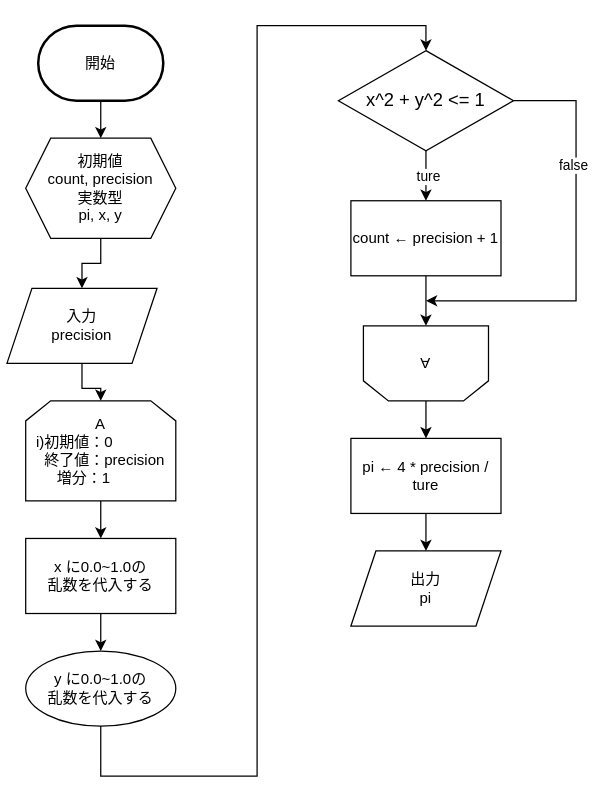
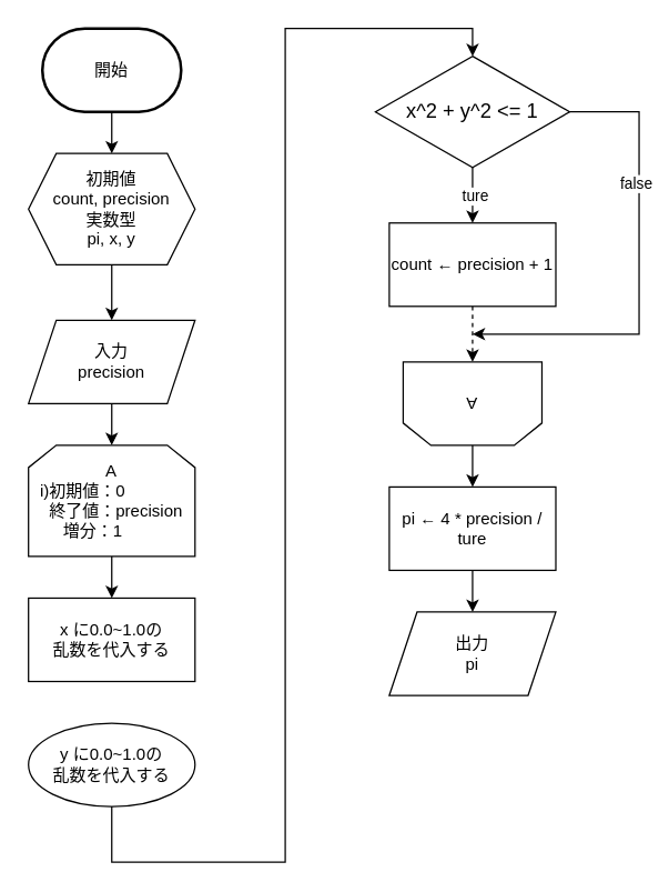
- <mxCell id="19" value="" style="edgeStyle=orthogonalEdgeStyle;rounded=0;orthogonalLoop=1;jettySize=auto;html=1;" parent="1" source="20" target="22" edge="1"><mxGeometry relative="1" as="geometry" /></mxCell>
+ <mxCell id="19" value="" style="edgeStyle=orthogonalEdgeStyle;rounded=0;orthogonalLoop=1;jettySize=auto;html=1;dashed=1;" parent="1" source="20" target="22" edge="1"><mxGeometry relative="1" as="geometry" /></mxCell>
- <mxCell id="7" value="入力&lt;br&gt;precision" style="shape=parallelogram;perimeter=parallelogramPerimeter;whiteSpace=wrap;html=1;fixedSize=1;" parent="1" vertex="1"><mxGeometry x="5" y="230" width="120" height="60" as="geometry" /></mxCell>
+ <mxCell id="7" value="入力&lt;br&gt;precision" style="shape=parallelogram;perimeter=parallelogramPerimeter;whiteSpace=wrap;html=1;fixedSize=1;" parent="1" vertex="1"><mxGeometry x="20" y="230" width="120" height="60" as="geometry" /></mxCell>
- <mxCell id="10" value="" style="edgeStyle=orthogonalEdgeStyle;rounded=0;orthogonalLoop=1;jettySize=auto;html=1;" parent="1" source="11" target="13" edge="1"><mxGeometry relative="1" as="geometry" /></mxCell>
